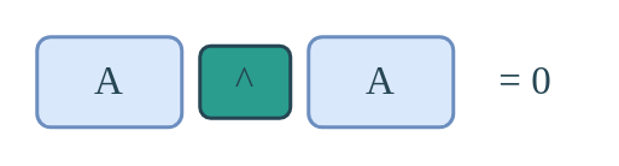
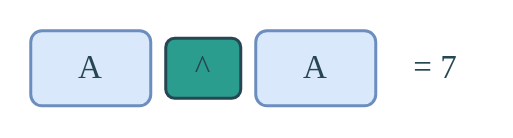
- <mxCell id="5" value="= 0" style="text;html=1;align=center;verticalAlign=middle;whiteSpace=wrap;rounded=0;fontFamily=Ubuntu;fontSize=22;fontColor=#264653;fontStyle=0;" vertex="1" parent="1"><mxGeometry x="260" y="30" width="60" height="30" as="geometry" /></mxCell>
+ <mxCell id="5" value="= 7" style="text;html=1;align=center;verticalAlign=middle;whiteSpace=wrap;rounded=0;fontFamily=Ubuntu;fontSize=22;fontColor=#264653;fontStyle=0;" vertex="1" parent="1"><mxGeometry x="260" y="30" width="60" height="30" as="geometry" /></mxCell>
